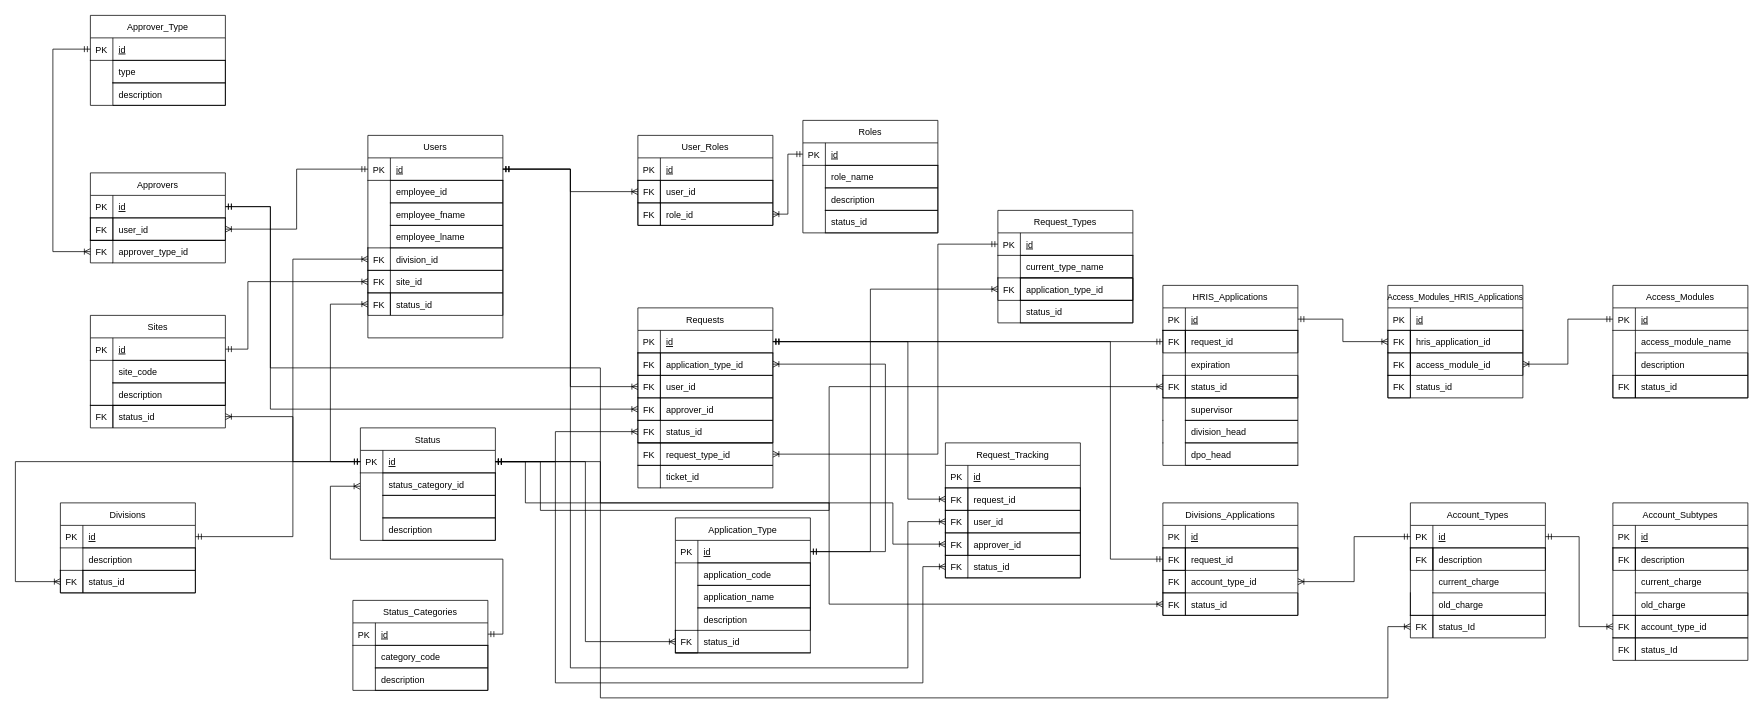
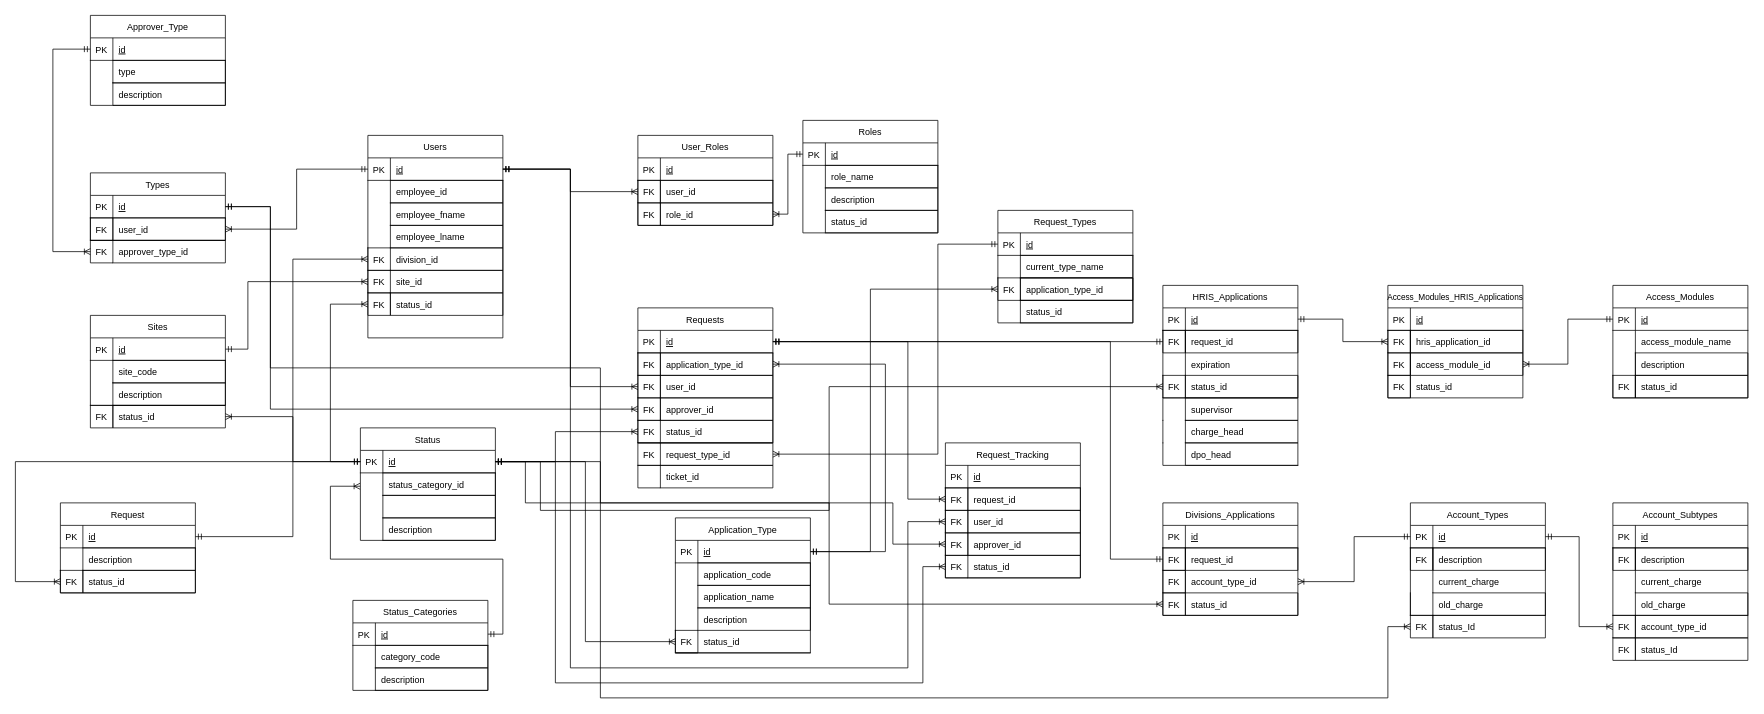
- <mxCell id="152" value="Approvers" style="shape=table;startSize=30;container=1;collapsible=1;childLayout=tableLayout;fixedRows=1;rowLines=0;fontStyle=0;align=center;resizeLast=1;fontFamily=Helvetica;" parent="151" vertex="1"><mxGeometry width="180" height="90" as="geometry" /></mxCell>
+ <mxCell id="152" value="Types" style="shape=table;startSize=30;container=1;collapsible=1;childLayout=tableLayout;fixedRows=1;rowLines=0;fontStyle=0;align=center;resizeLast=1;fontFamily=Helvetica;" parent="151" vertex="1"><mxGeometry width="180" height="90" as="geometry" /></mxCell>
- <mxCell id="289" value="division_head" style="shape=partialRectangle;connectable=0;fillColor=none;top=1;left=1;bottom=1;right=1;align=left;spacingLeft=6;overflow=hidden;fontStyle=0;fontFamily=Helvetica;" parent="287" vertex="1"><mxGeometry x="30" width="150" height="30" as="geometry"><mxRectangle width="150" height="30" as="alternateBounds" /></mxGeometry></mxCell>
+ <mxCell id="289" value="charge_head" style="shape=partialRectangle;connectable=0;fillColor=none;top=1;left=1;bottom=1;right=1;align=left;spacingLeft=6;overflow=hidden;fontStyle=0;fontFamily=Helvetica;" parent="287" vertex="1"><mxGeometry x="30" width="150" height="30" as="geometry"><mxRectangle width="150" height="30" as="alternateBounds" /></mxGeometry></mxCell>
- <mxCell id="161" value="Divisions" style="shape=table;startSize=30;container=1;collapsible=1;childLayout=tableLayout;fixedRows=1;rowLines=0;fontStyle=0;align=center;resizeLast=1;fontFamily=Helvetica;" parent="1" vertex="1"><mxGeometry x="80" y="670" width="180" height="120" as="geometry" /></mxCell>
+ <mxCell id="161" value="Request" style="shape=table;startSize=30;container=1;collapsible=1;childLayout=tableLayout;fixedRows=1;rowLines=0;fontStyle=0;align=center;resizeLast=1;fontFamily=Helvetica;" parent="1" vertex="1"><mxGeometry x="80" y="670" width="180" height="120" as="geometry" /></mxCell>
